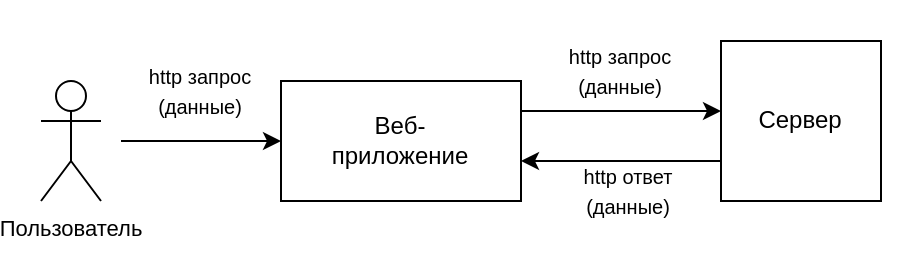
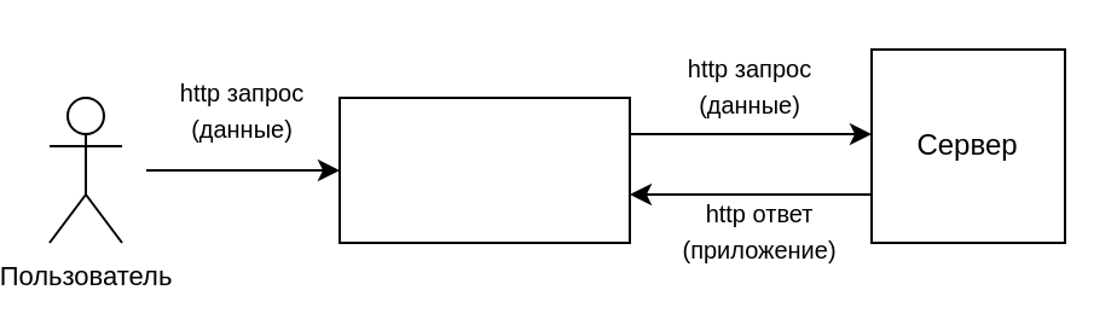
- <mxCell id="4" value="Веб-приложение" style="text;html=1;strokeColor=none;fillColor=none;align=center;verticalAlign=middle;whiteSpace=wrap;rounded=0;" vertex="1" parent="1"><mxGeometry x="170" y="55" width="60" height="30" as="geometry" /></mxCell>
- <mxCell id="7" value="&lt;font style=&quot;font-size: 10px;&quot;&gt;http ответ&lt;br&gt;(данные)&lt;/font&gt;" style="text;html=1;strokeColor=none;fillColor=none;align=center;verticalAlign=middle;whiteSpace=wrap;rounded=0;" vertex="1" parent="1"><mxGeometry x="284" y="80" width="60" height="30" as="geometry" /></mxCell>
+ <mxCell id="7" value="&lt;font style=&quot;font-size: 10px;&quot;&gt;http ответ&lt;br&gt;(приложение)&lt;/font&gt;" style="text;html=1;strokeColor=none;fillColor=none;align=center;verticalAlign=middle;whiteSpace=wrap;rounded=0;" vertex="1" parent="1"><mxGeometry x="284" y="80" width="60" height="30" as="geometry" /></mxCell>
